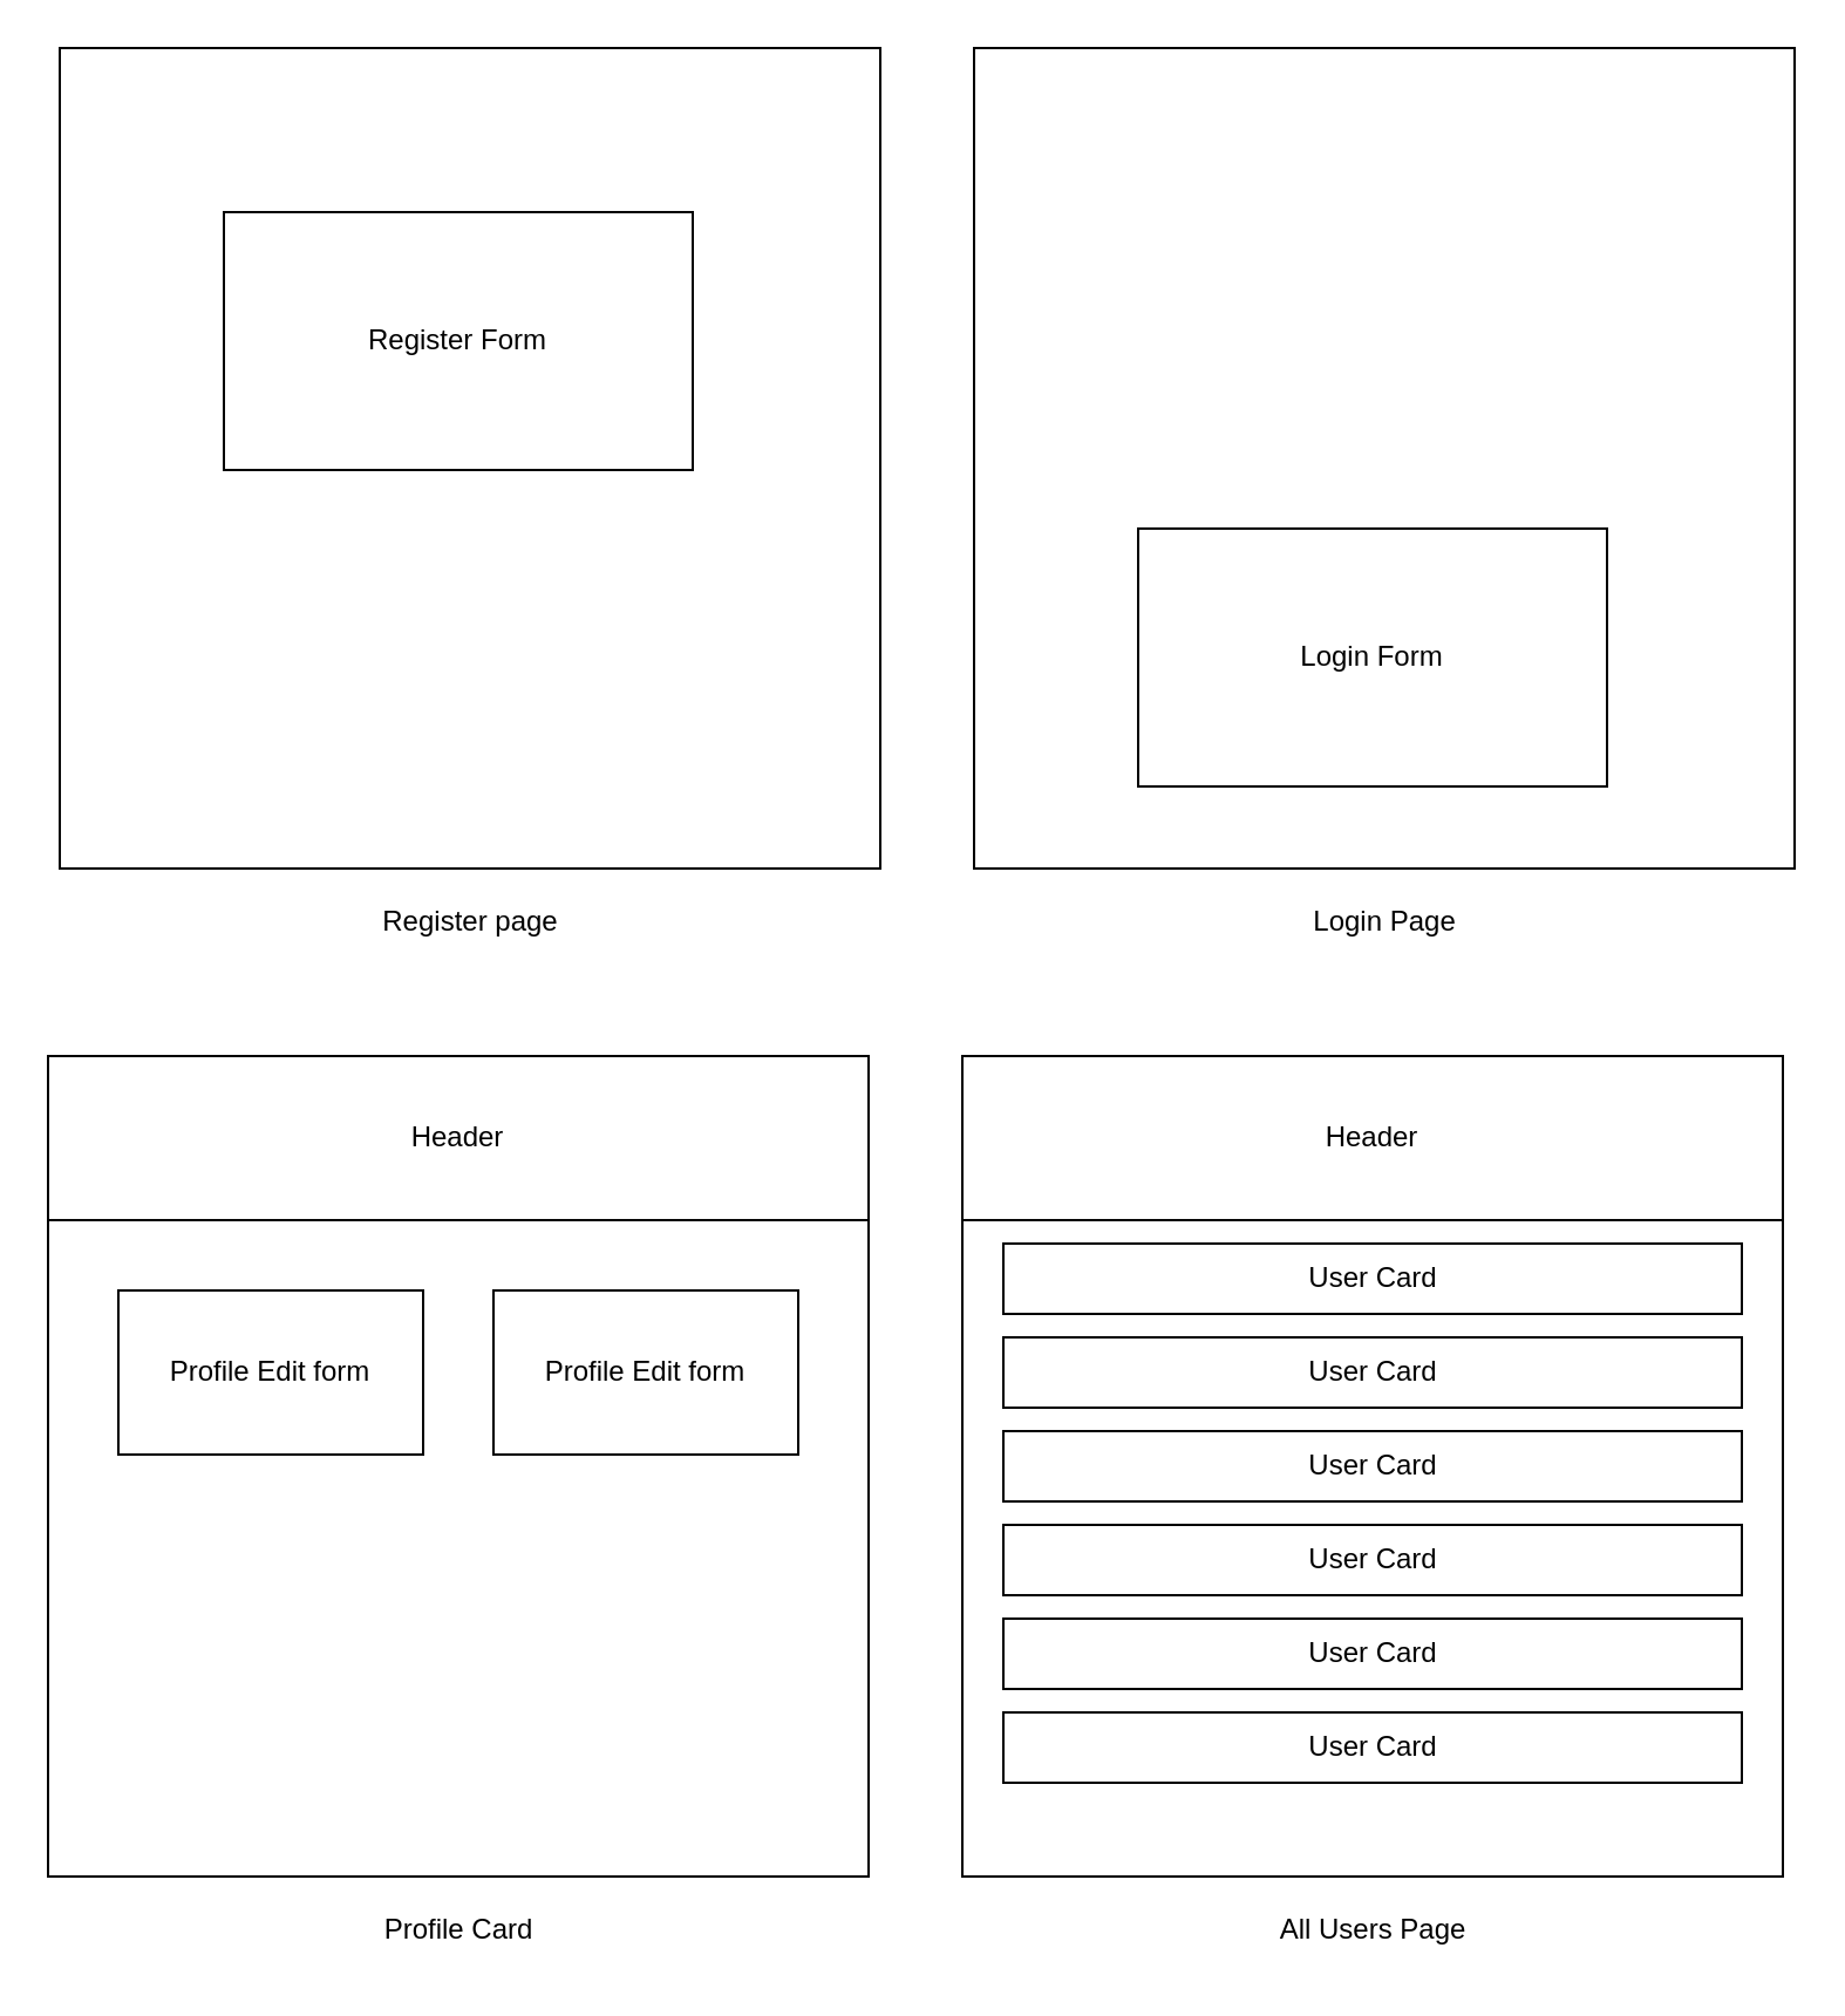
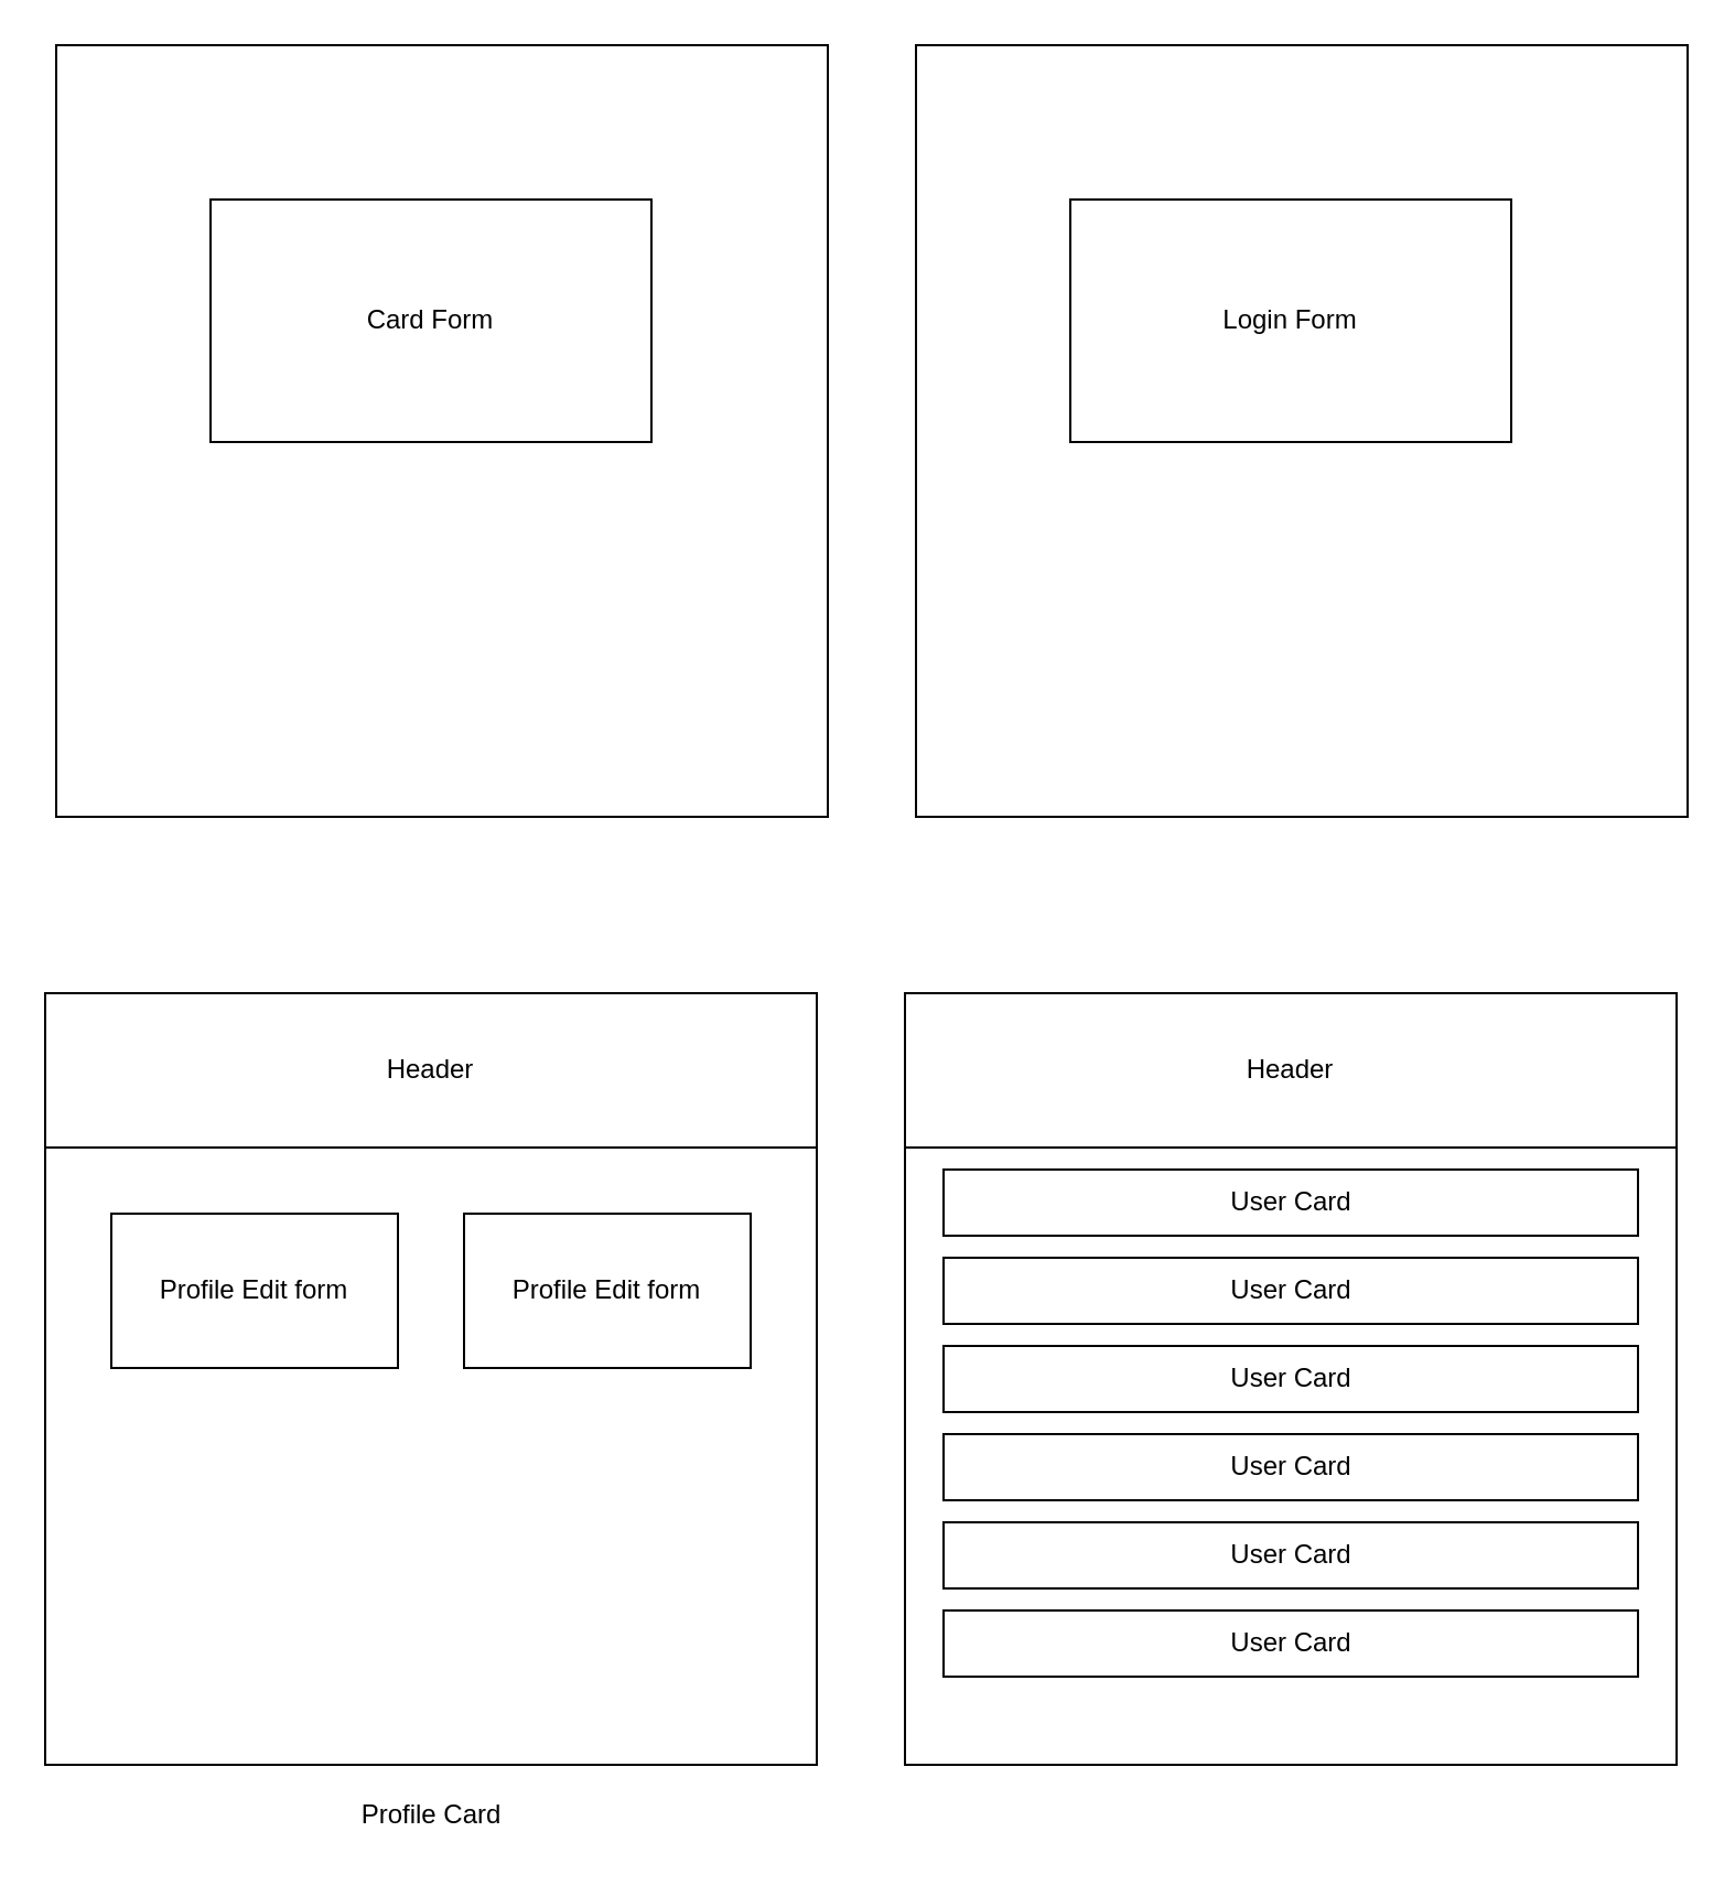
- <mxCell id="3" value="Register Form" style="rounded=0;whiteSpace=wrap;html=1;" vertex="1" parent="1"><mxGeometry x="95" y="90" width="200" height="110" as="geometry" /></mxCell>
+ <mxCell id="3" value="Card Form" style="rounded=0;whiteSpace=wrap;html=1;" vertex="1" parent="1"><mxGeometry x="95" y="90" width="200" height="110" as="geometry" /></mxCell>
- <mxCell id="5" value="Login Form" style="rounded=0;whiteSpace=wrap;html=1;" vertex="1" parent="1"><mxGeometry x="485" y="225" width="200" height="110" as="geometry" /></mxCell>
+ <mxCell id="5" value="Login Form" style="rounded=0;whiteSpace=wrap;html=1;" vertex="1" parent="1"><mxGeometry x="485" y="90" width="200" height="110" as="geometry" /></mxCell>
- <mxCell id="10" value="Register page" style="text;html=1;align=center;verticalAlign=middle;resizable=0;points=[];autosize=1;strokeColor=none;fillColor=none;" vertex="1" parent="1"><mxGeometry x="150" y="378" width="100" height="30" as="geometry" /></mxCell>
- <mxCell id="11" value="Login Page" style="text;html=1;align=center;verticalAlign=middle;resizable=0;points=[];autosize=1;strokeColor=none;fillColor=none;" vertex="1" parent="1"><mxGeometry x="550" y="378" width="80" height="30" as="geometry" /></mxCell>
- <mxCell id="16" value="All Users Page" style="text;html=1;align=center;verticalAlign=middle;resizable=0;points=[];autosize=1;strokeColor=none;fillColor=none;" vertex="1" parent="1"><mxGeometry x="535" y="808" width="100" height="30" as="geometry" /></mxCell>
